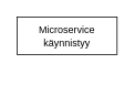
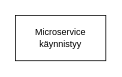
- <mxCell id="2" value="Microservice käynnistyy" style="rounded=0;whiteSpace=wrap;html=1;" vertex="1" parent="1"><mxGeometry x="20" y="20" width="120" height="45" as="geometry" /></mxCell>
+ <mxCell id="2" value="Microservice käynnistyy" style="rounded=0;whiteSpace=wrap;html=1;" vertex="1" parent="1"><mxGeometry x="20" y="20" width="120" height="60" as="geometry" /></mxCell>
